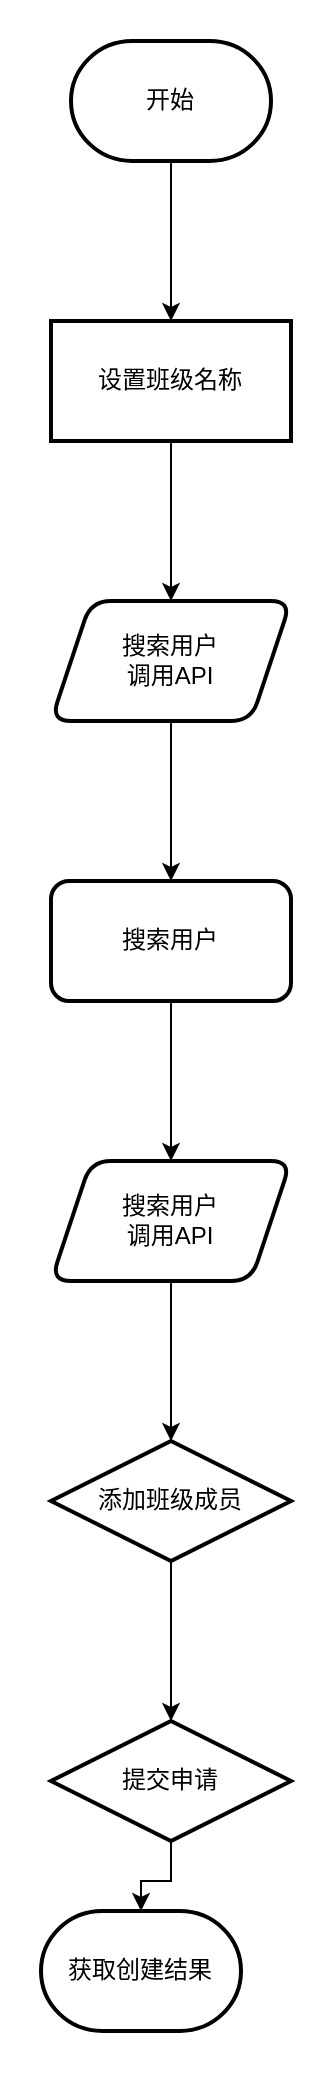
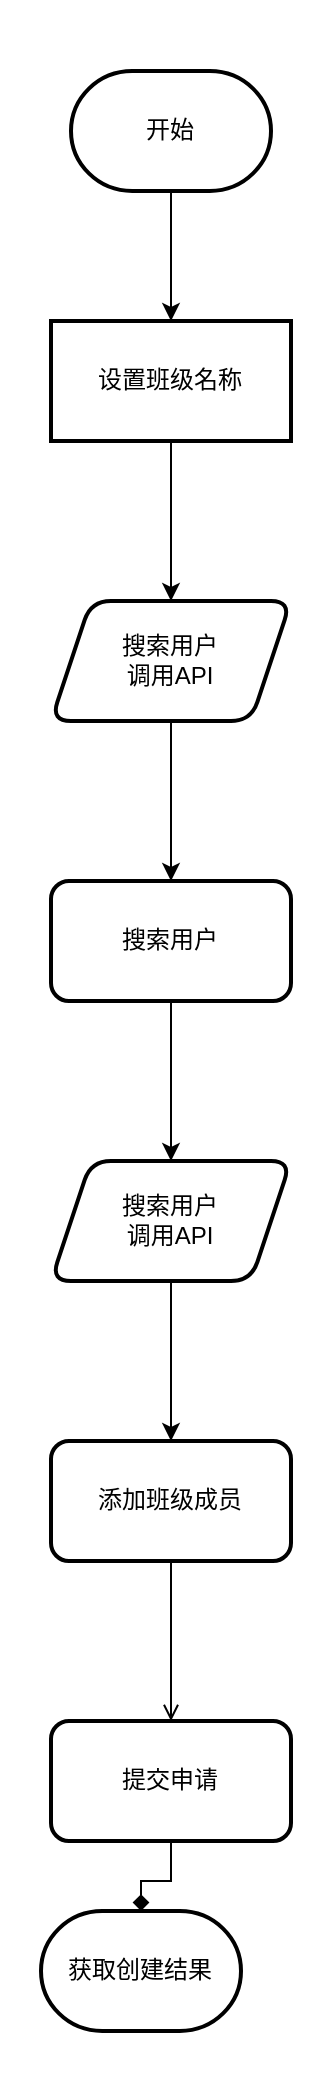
- <mxCell id="3" value="开始" style="strokeWidth=2;html=1;shape=mxgraph.flowchart.terminator;whiteSpace=wrap;" vertex="1" parent="1"><mxGeometry x="35" y="20" width="100" height="60" as="geometry" /></mxCell>
+ <mxCell id="3" value="开始" style="strokeWidth=2;html=1;shape=mxgraph.flowchart.terminator;whiteSpace=wrap;" vertex="1" parent="1"><mxGeometry x="35" y="35" width="100" height="60" as="geometry" /></mxCell>
- <mxCell id="13" value="添加班级成员" style="rhombus;whiteSpace=wrap;html=1;strokeWidth=2;" vertex="1" parent="1"><mxGeometry x="25" y="720" width="120" height="60" as="geometry" /></mxCell>
+ <mxCell id="13" value="添加班级成员" style="rounded=1;whiteSpace=wrap;html=1;strokeWidth=2;" vertex="1" parent="1"><mxGeometry x="25" y="720" width="120" height="60" as="geometry" /></mxCell>
- <mxCell id="12" value="" style="edgeStyle=orthogonalEdgeStyle;rounded=0;orthogonalLoop=1;jettySize=auto;html=1;" edge="1" parent="1" source="13" target="15"><mxGeometry relative="1" as="geometry" /></mxCell>
+ <mxCell id="12" value="" style="edgeStyle=orthogonalEdgeStyle;rounded=0;orthogonalLoop=1;jettySize=auto;html=1;endArrow=open;" edge="1" parent="1" source="13" target="15"><mxGeometry relative="1" as="geometry" /></mxCell>
- <mxCell id="15" value="提交申请" style="rhombus;whiteSpace=wrap;html=1;strokeWidth=2;" vertex="1" parent="1"><mxGeometry x="25" y="860" width="120" height="60" as="geometry" /></mxCell>
+ <mxCell id="15" value="提交申请" style="rounded=1;whiteSpace=wrap;html=1;strokeWidth=2;" vertex="1" parent="1"><mxGeometry x="25" y="860" width="120" height="60" as="geometry" /></mxCell>
- <mxCell id="14" value="" style="edgeStyle=orthogonalEdgeStyle;rounded=0;orthogonalLoop=1;jettySize=auto;html=1;" edge="1" parent="1" source="15" target="16"><mxGeometry relative="1" as="geometry" /></mxCell>
+ <mxCell id="14" value="" style="edgeStyle=orthogonalEdgeStyle;rounded=0;orthogonalLoop=1;jettySize=auto;html=1;endArrow=diamond;" edge="1" parent="1" source="15" target="16"><mxGeometry relative="1" as="geometry" /></mxCell>
